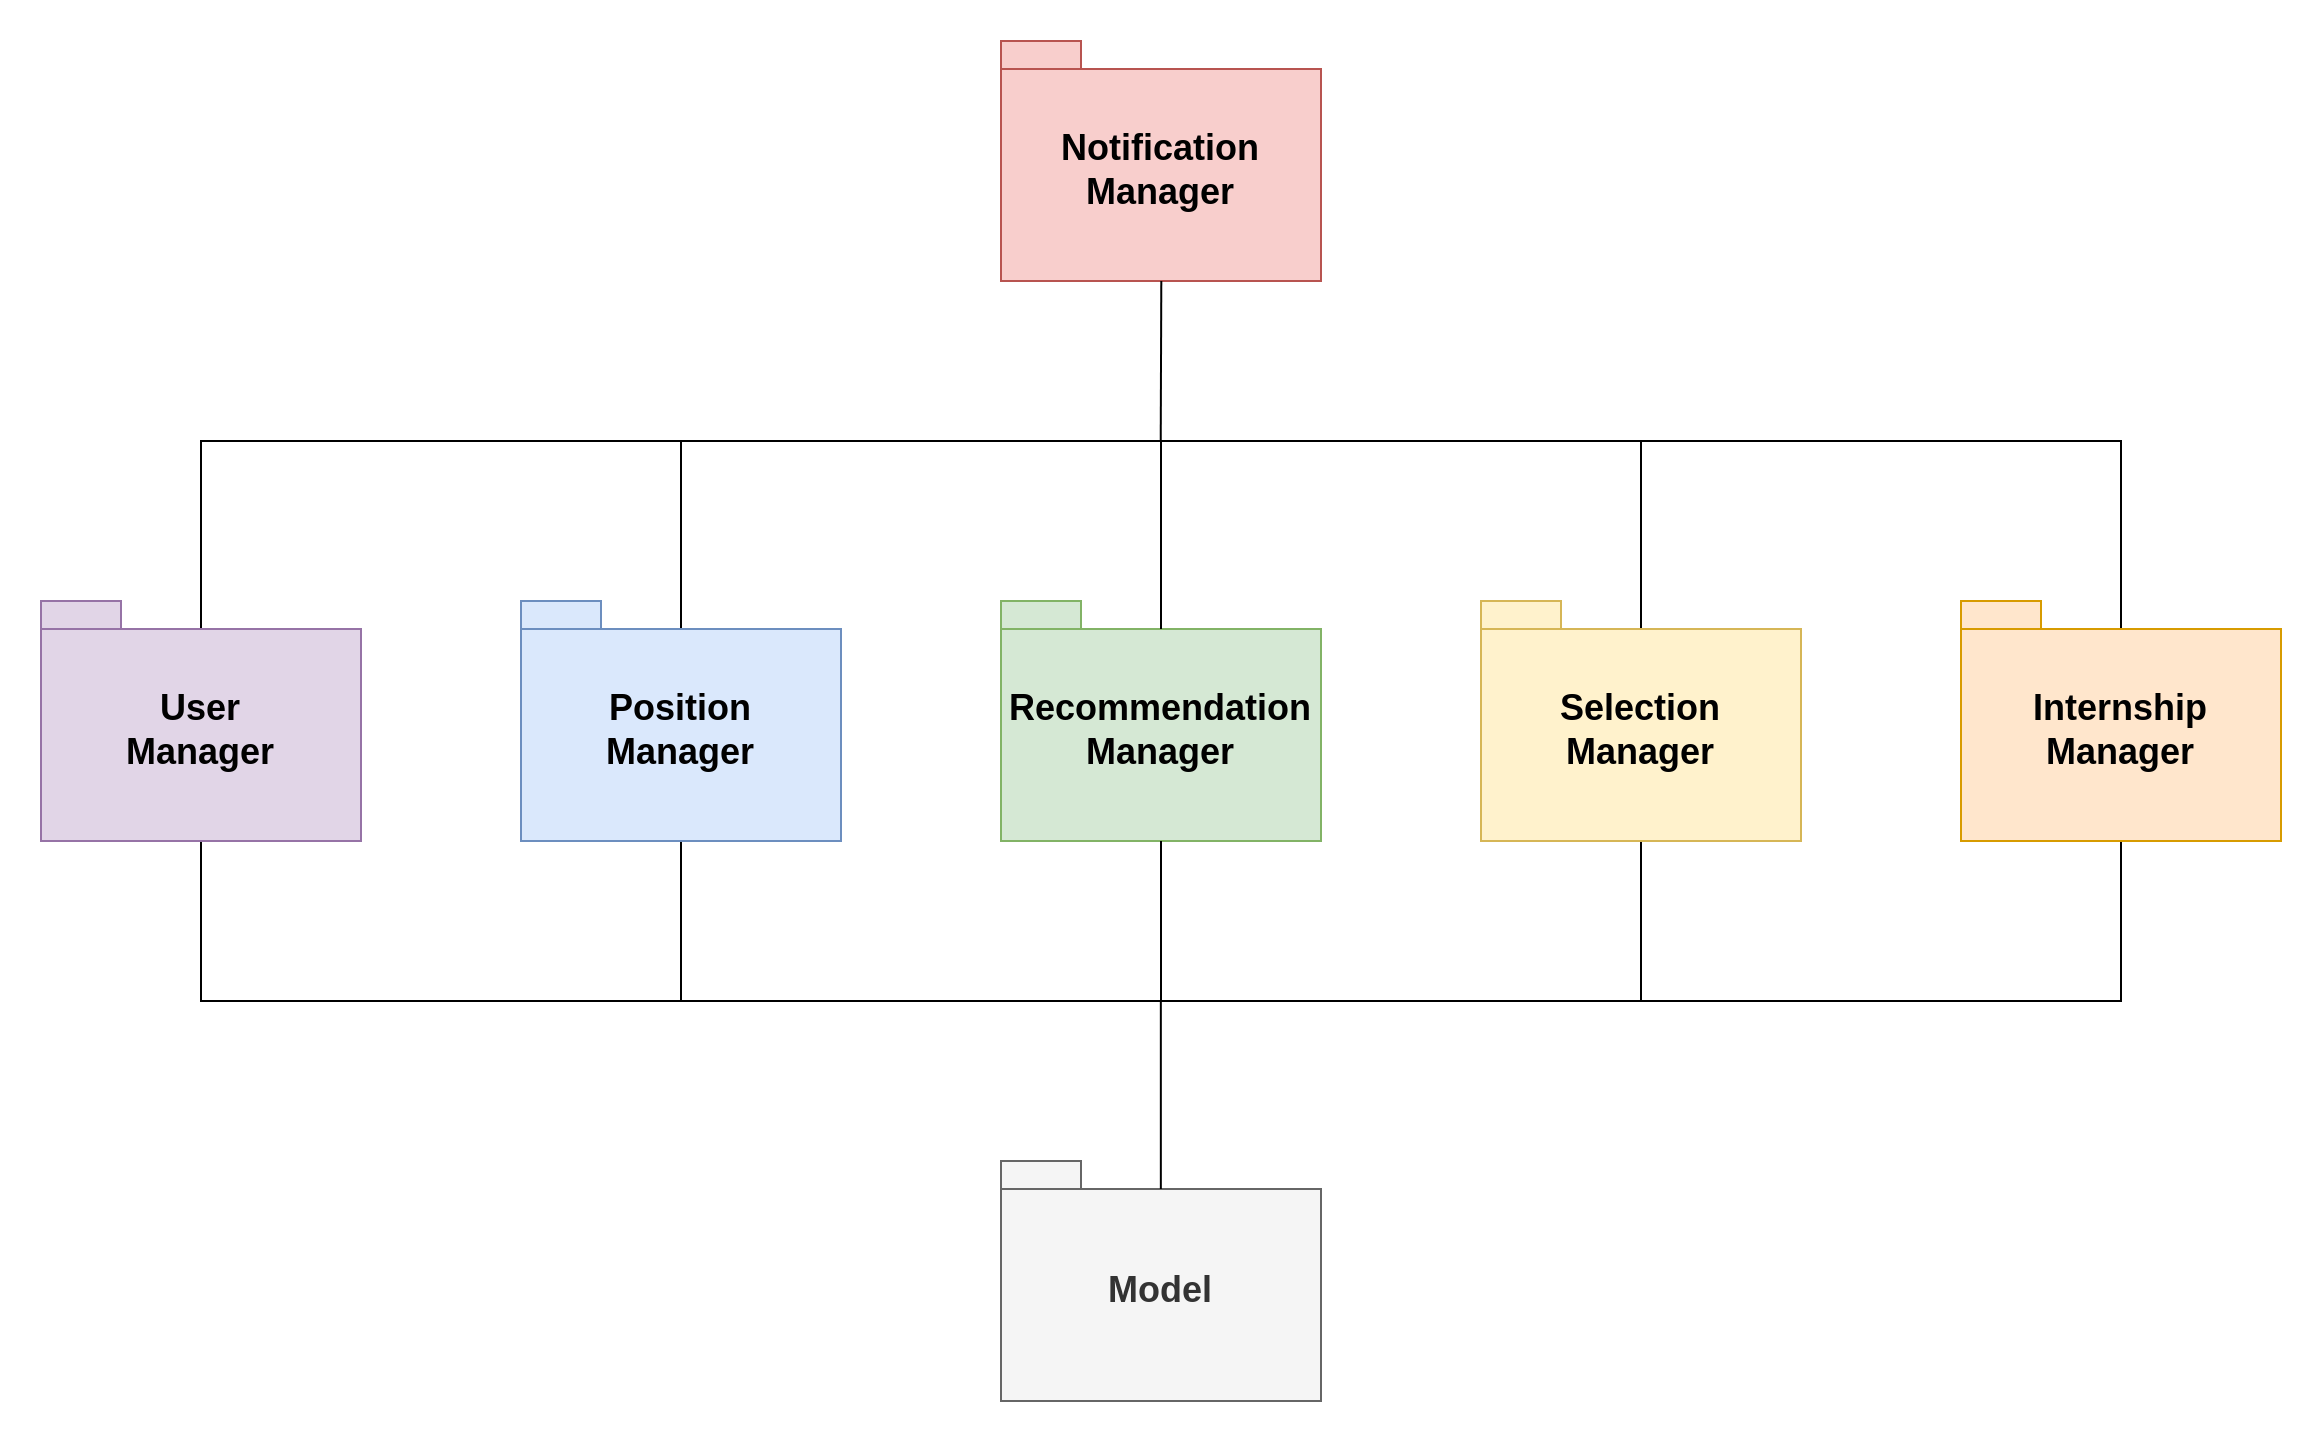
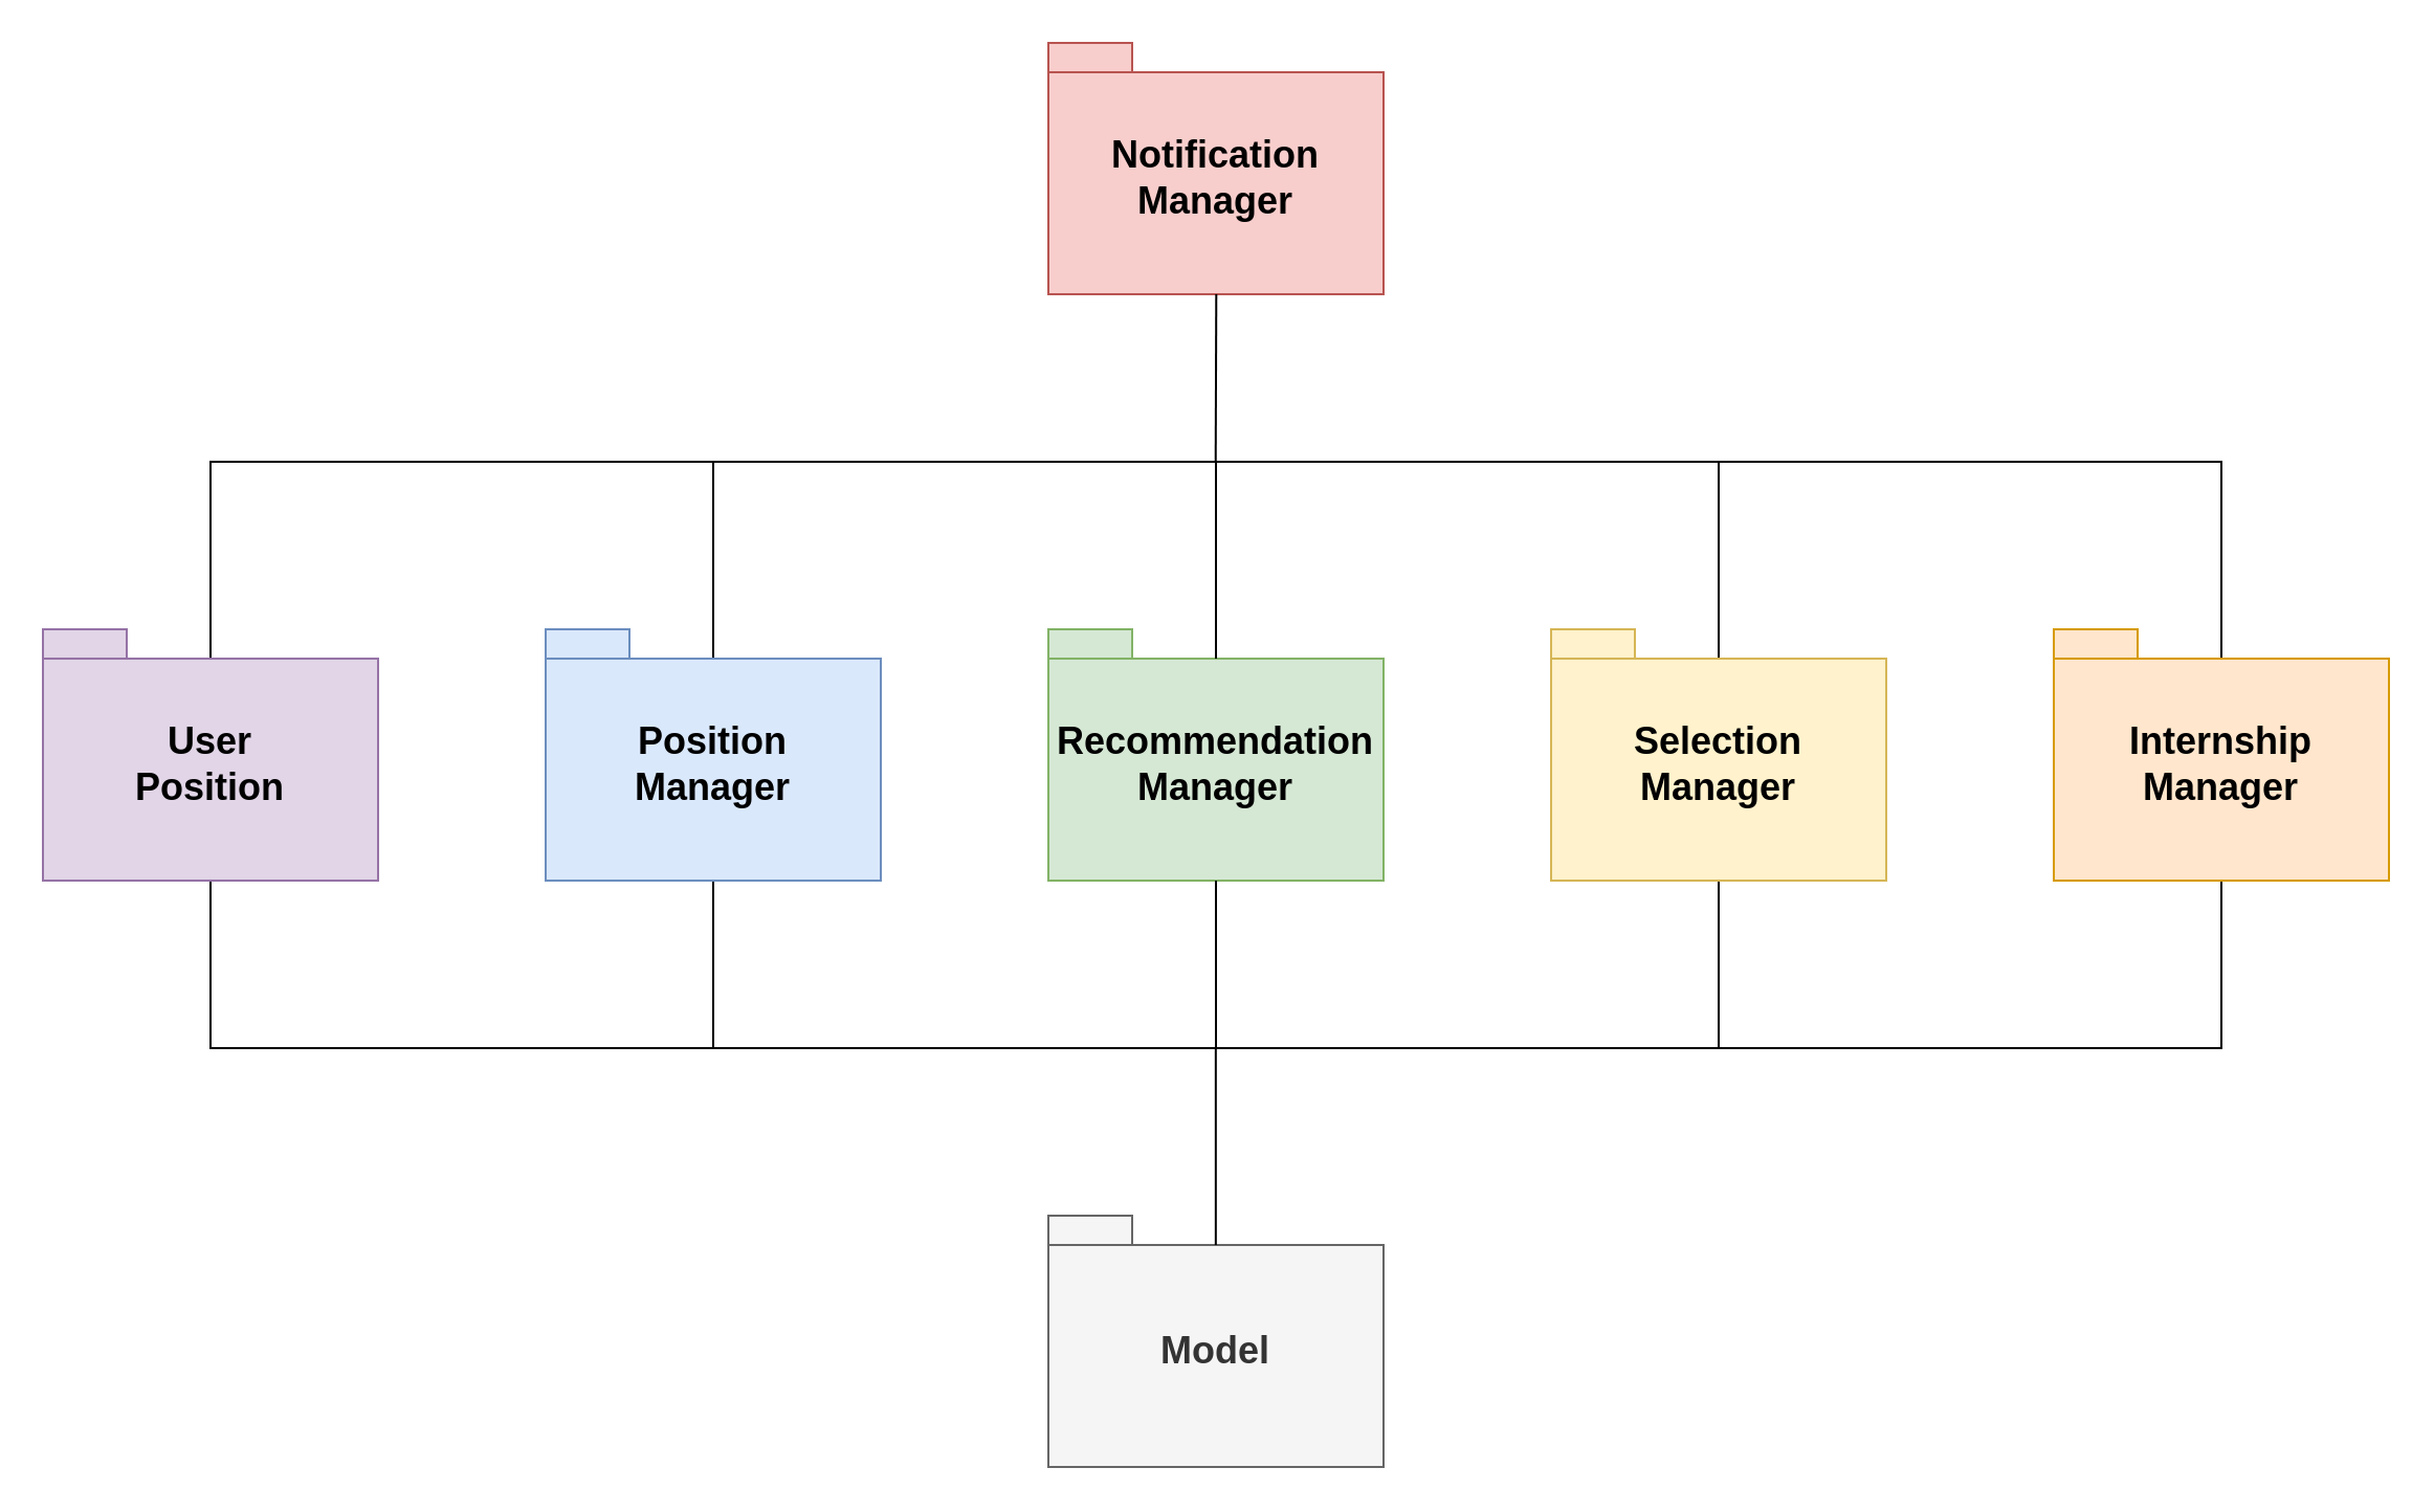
- <mxCell id="18" value="User&lt;div&gt;Manager&lt;/div&gt;" style="shape=folder;fontStyle=1;spacingTop=10;tabWidth=40;tabHeight=14;tabPosition=left;html=1;whiteSpace=wrap;color=#808080;fontSize=18;fillColor=#e1d5e7;strokeColor=#9673a6;" vertex="1" parent="1"><mxGeometry x="20" y="300" width="160" height="120" as="geometry" /></mxCell>
+ <mxCell id="18" value="User&lt;div&gt;Position&lt;/div&gt;" style="shape=folder;fontStyle=1;spacingTop=10;tabWidth=40;tabHeight=14;tabPosition=left;html=1;whiteSpace=wrap;color=#808080;fontSize=18;fillColor=#e1d5e7;strokeColor=#9673a6;" vertex="1" parent="1"><mxGeometry x="20" y="300" width="160" height="120" as="geometry" /></mxCell>
